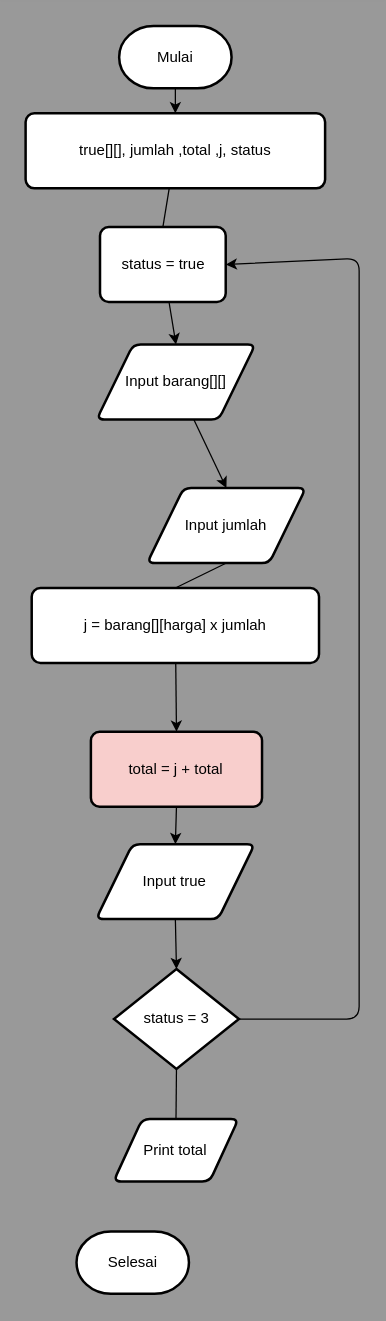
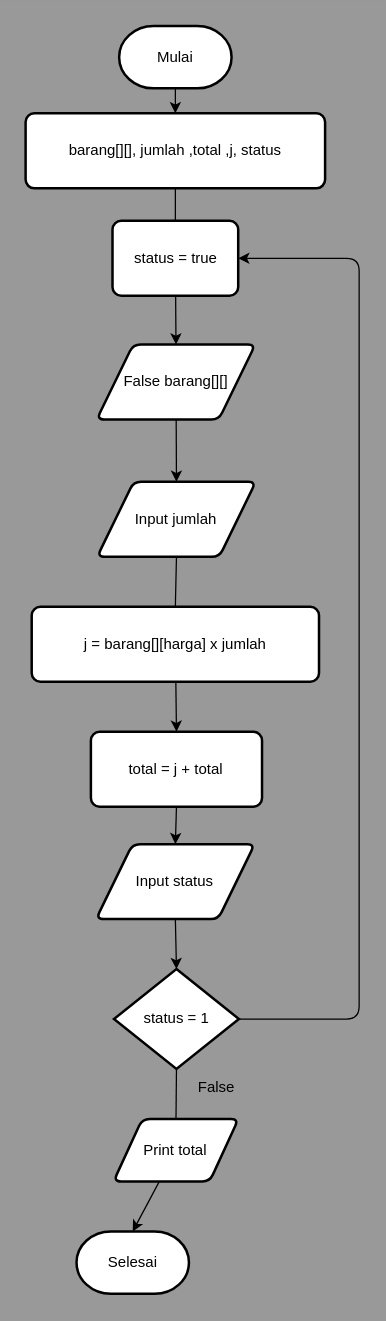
- <mxCell id="20" value="true[][], jumlah ,total ,j, status" style="rounded=1;whiteSpace=wrap;html=1;absoluteArcSize=1;arcSize=14;strokeWidth=2;" parent="1" vertex="1"><mxGeometry x="20" y="90" width="239.75" height="60" as="geometry" /></mxCell>
+ <mxCell id="20" value="barang[][], jumlah ,total ,j, status" style="rounded=1;whiteSpace=wrap;html=1;absoluteArcSize=1;arcSize=14;strokeWidth=2;" parent="1" vertex="1"><mxGeometry x="20" y="90" width="239.75" height="60" as="geometry" /></mxCell>
- <mxCell id="23" value="status = true" style="rounded=1;whiteSpace=wrap;html=1;absoluteArcSize=1;arcSize=14;strokeWidth=2;" vertex="1" parent="1"><mxGeometry x="79.56" y="181" width="100.63" height="60" as="geometry" /></mxCell>
+ <mxCell id="23" value="status = true" style="rounded=1;whiteSpace=wrap;html=1;absoluteArcSize=1;arcSize=14;strokeWidth=2;" vertex="1" parent="1"><mxGeometry x="89.56" y="176" width="100.63" height="60" as="geometry" /></mxCell>
- <mxCell id="3" value="Input barang[][]" style="shape=parallelogram;html=1;strokeWidth=2;perimeter=parallelogramPerimeter;whiteSpace=wrap;rounded=1;arcSize=12;size=0.23;" parent="1" vertex="1"><mxGeometry x="76.89" y="275" width="127" height="60" as="geometry" /></mxCell>
+ <mxCell id="3" value="False barang[][]" style="shape=parallelogram;html=1;strokeWidth=2;perimeter=parallelogramPerimeter;whiteSpace=wrap;rounded=1;arcSize=12;size=0.23;" parent="1" vertex="1"><mxGeometry x="76.89" y="275" width="127" height="60" as="geometry" /></mxCell>
- <mxCell id="15" value="Input jumlah" style="shape=parallelogram;html=1;strokeWidth=2;perimeter=parallelogramPerimeter;whiteSpace=wrap;rounded=1;arcSize=12;size=0.23;" parent="1" vertex="1"><mxGeometry x="117.26" y="390" width="127" height="60" as="geometry" /></mxCell>
+ <mxCell id="15" value="Input jumlah" style="shape=parallelogram;html=1;strokeWidth=2;perimeter=parallelogramPerimeter;whiteSpace=wrap;rounded=1;arcSize=12;size=0.23;" parent="1" vertex="1"><mxGeometry x="77.26" y="385" width="127" height="60" as="geometry" /></mxCell>
- <mxCell id="13" value="j = barang[][harga] x jumlah" style="rounded=1;whiteSpace=wrap;html=1;absoluteArcSize=1;arcSize=14;strokeWidth=2;" parent="1" vertex="1"><mxGeometry x="24.88" y="470" width="230" height="60" as="geometry" /></mxCell>
+ <mxCell id="13" value="j = barang[][harga] x jumlah" style="rounded=1;whiteSpace=wrap;html=1;absoluteArcSize=1;arcSize=14;strokeWidth=2;" parent="1" vertex="1"><mxGeometry x="24.88" y="485" width="230" height="60" as="geometry" /></mxCell>
- <mxCell id="6" value="total = j + total" style="rounded=1;whiteSpace=wrap;html=1;absoluteArcSize=1;arcSize=14;strokeWidth=2;fillColor=#f8cecc;" parent="1" vertex="1"><mxGeometry x="72.26" y="585" width="137" height="60" as="geometry" /></mxCell>
+ <mxCell id="6" value="total = j + total" style="rounded=1;whiteSpace=wrap;html=1;absoluteArcSize=1;arcSize=14;strokeWidth=2;" parent="1" vertex="1"><mxGeometry x="72.26" y="585" width="137" height="60" as="geometry" /></mxCell>
- <mxCell id="21" value="Input true" style="shape=parallelogram;html=1;strokeWidth=2;perimeter=parallelogramPerimeter;whiteSpace=wrap;rounded=1;arcSize=12;size=0.23;" parent="1" vertex="1"><mxGeometry x="76.38" y="675" width="127" height="60" as="geometry" /></mxCell>
+ <mxCell id="21" value="Input status" style="shape=parallelogram;html=1;strokeWidth=2;perimeter=parallelogramPerimeter;whiteSpace=wrap;rounded=1;arcSize=12;size=0.23;" parent="1" vertex="1"><mxGeometry x="76.38" y="675" width="127" height="60" as="geometry" /></mxCell>
- <mxCell id="9" value="status = 3" style="strokeWidth=2;html=1;shape=mxgraph.flowchart.decision;whiteSpace=wrap;" parent="1" vertex="1"><mxGeometry x="90.76" y="775" width="100" height="80" as="geometry" /></mxCell>
+ <mxCell id="9" value="status = 1" style="strokeWidth=2;html=1;shape=mxgraph.flowchart.decision;whiteSpace=wrap;" parent="1" vertex="1"><mxGeometry x="90.76" y="775" width="100" height="80" as="geometry" /></mxCell>
+ <mxCell id="22" value="False" style="text;html=1;strokeColor=none;fillColor=none;align=center;verticalAlign=middle;whiteSpace=wrap;rounded=0;" parent="1" vertex="1"><mxGeometry x="143.38" y="855" width="60" height="30" as="geometry" /></mxCell>
+ <mxCell id="10" style="edgeStyle=none;html=1;entryX=0.5;entryY=0;entryDx=0;entryDy=0;entryPerimeter=0;" parent="1" source="11" target="16" edge="1"><mxGeometry relative="1" as="geometry" /></mxCell>
